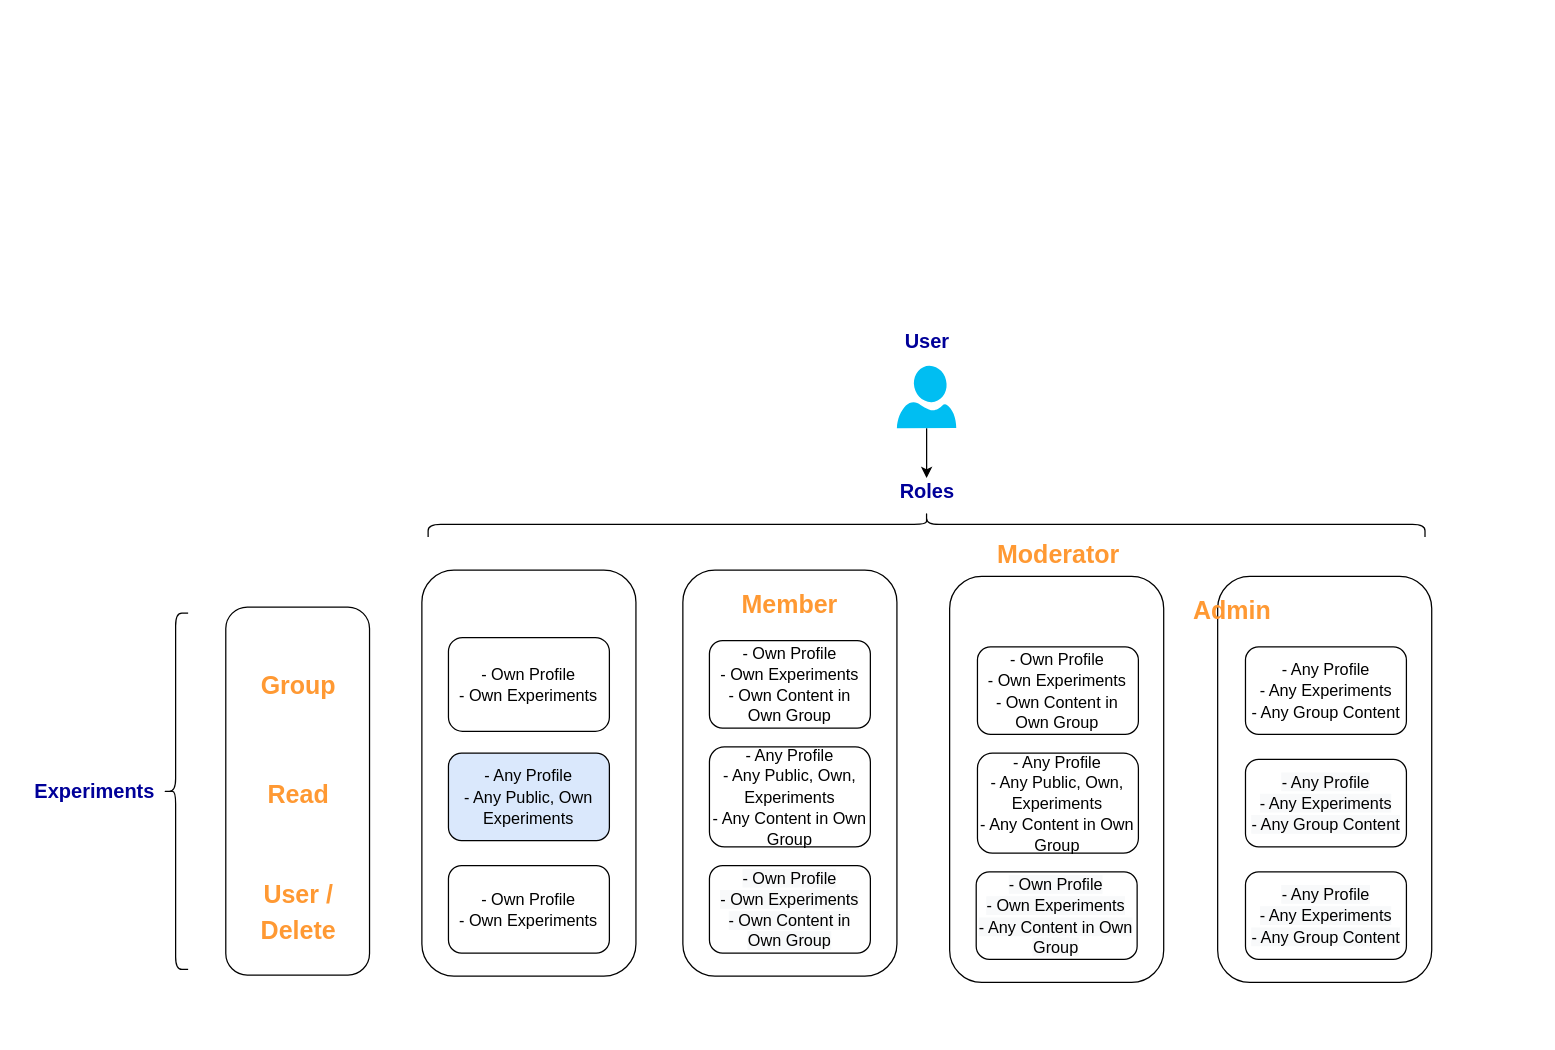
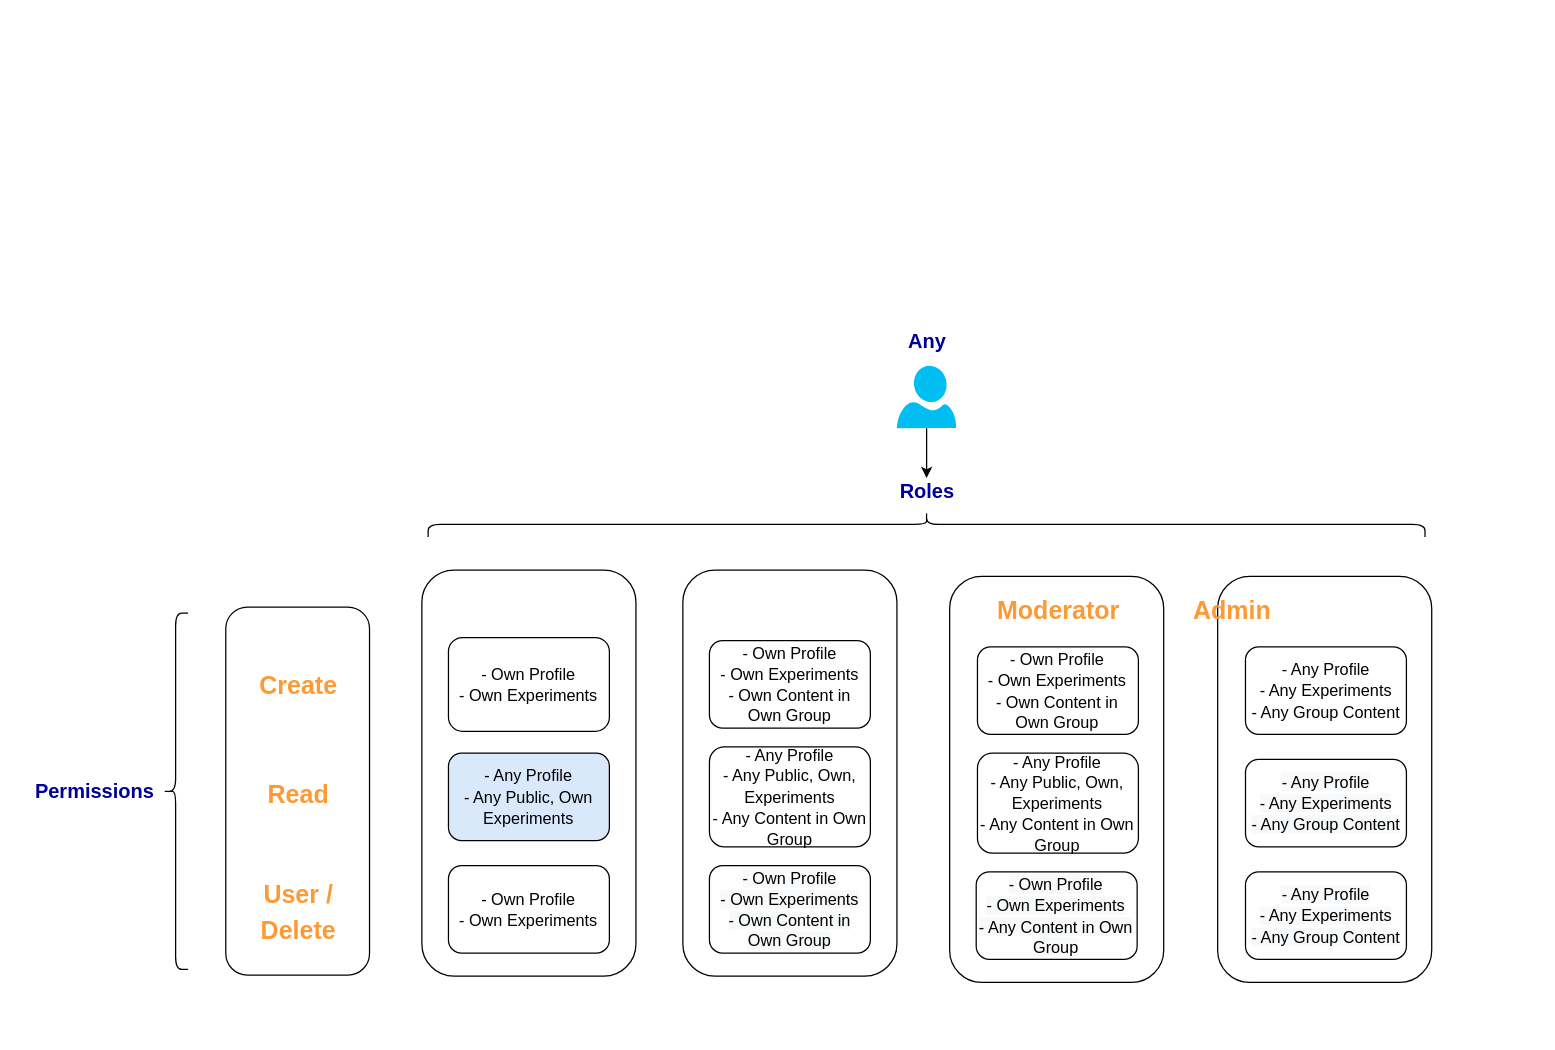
- <mxCell id="31" value="&lt;b style=&quot;font-size: 16px&quot;&gt;&lt;font color=&quot;#000099&quot; style=&quot;font-size: 16px&quot;&gt;User&lt;/font&gt;&lt;/b&gt;" style="text;html=1;align=center;verticalAlign=middle;resizable=0;points=[];autosize=1;strokeColor=none;fillColor=none;fontSize=16;fontColor=#FF9933;" vertex="1" parent="1"><mxGeometry x="715.75" y="262" width="50" height="20" as="geometry" /></mxCell>
+ <mxCell id="31" value="&lt;b style=&quot;font-size: 16px&quot;&gt;&lt;font color=&quot;#000099&quot; style=&quot;font-size: 16px&quot;&gt;Any&lt;/font&gt;&lt;/b&gt;" style="text;html=1;align=center;verticalAlign=middle;resizable=0;points=[];autosize=1;strokeColor=none;fillColor=none;fontSize=16;fontColor=#FF9933;" vertex="1" parent="1"><mxGeometry x="715.75" y="262" width="50" height="20" as="geometry" /></mxCell>
- <mxCell id="15" value="&lt;font style=&quot;font-size: 20px&quot;&gt;Moderator&lt;/font&gt;" style="text;strokeColor=none;fillColor=none;html=1;fontSize=24;fontStyle=1;verticalAlign=middle;align=center;rounded=0;fontColor=#FF9933;" vertex="1" parent="1"><mxGeometry x="795.84" y="422" width="100" height="40" as="geometry" /></mxCell>
+ <mxCell id="15" value="&lt;font style=&quot;font-size: 20px&quot;&gt;Moderator&lt;/font&gt;" style="text;strokeColor=none;fillColor=none;html=1;fontSize=24;fontStyle=1;verticalAlign=middle;align=center;rounded=0;fontColor=#FF9933;" vertex="1" parent="1"><mxGeometry x="795.84" y="467" width="100" height="40" as="geometry" /></mxCell>
- <mxCell id="10" value="&lt;font style=&quot;font-size: 20px&quot;&gt;Member&lt;/font&gt;" style="text;strokeColor=none;fillColor=none;html=1;fontSize=24;fontStyle=1;verticalAlign=middle;align=center;rounded=0;fontColor=#FF9933;" vertex="1" parent="1"><mxGeometry x="581.42" y="462" width="100" height="40" as="geometry" /></mxCell>
- <mxCell id="24" value="&lt;font style=&quot;font-size: 20px&quot;&gt;Group&lt;/font&gt;" style="text;strokeColor=none;fillColor=none;html=1;fontSize=24;fontStyle=1;verticalAlign=middle;align=center;rounded=0;fontColor=#FF9933;" vertex="1" parent="1"><mxGeometry x="187.63" y="527" width="100" height="40" as="geometry" /></mxCell>
+ <mxCell id="24" value="&lt;font style=&quot;font-size: 20px&quot;&gt;Create&lt;/font&gt;" style="text;strokeColor=none;fillColor=none;html=1;fontSize=24;fontStyle=1;verticalAlign=middle;align=center;rounded=0;fontColor=#FF9933;" vertex="1" parent="1"><mxGeometry x="187.63" y="527" width="100" height="40" as="geometry" /></mxCell>
- <mxCell id="28" value="&lt;font color=&quot;#000099&quot;&gt;&lt;b&gt;Experiments&lt;/b&gt;&lt;/font&gt;" style="text;html=1;align=center;verticalAlign=middle;resizable=0;points=[];autosize=1;strokeColor=none;fillColor=none;fontSize=16;fontColor=#FF9933;" vertex="1" parent="1"><mxGeometry x="20" y="622.32" width="110" height="20" as="geometry" /></mxCell>
+ <mxCell id="28" value="&lt;font color=&quot;#000099&quot;&gt;&lt;b&gt;Permissions&lt;/b&gt;&lt;/font&gt;" style="text;html=1;align=center;verticalAlign=middle;resizable=0;points=[];autosize=1;strokeColor=none;fillColor=none;fontSize=16;fontColor=#FF9933;" vertex="1" parent="1"><mxGeometry x="20" y="622.32" width="110" height="20" as="geometry" /></mxCell>
